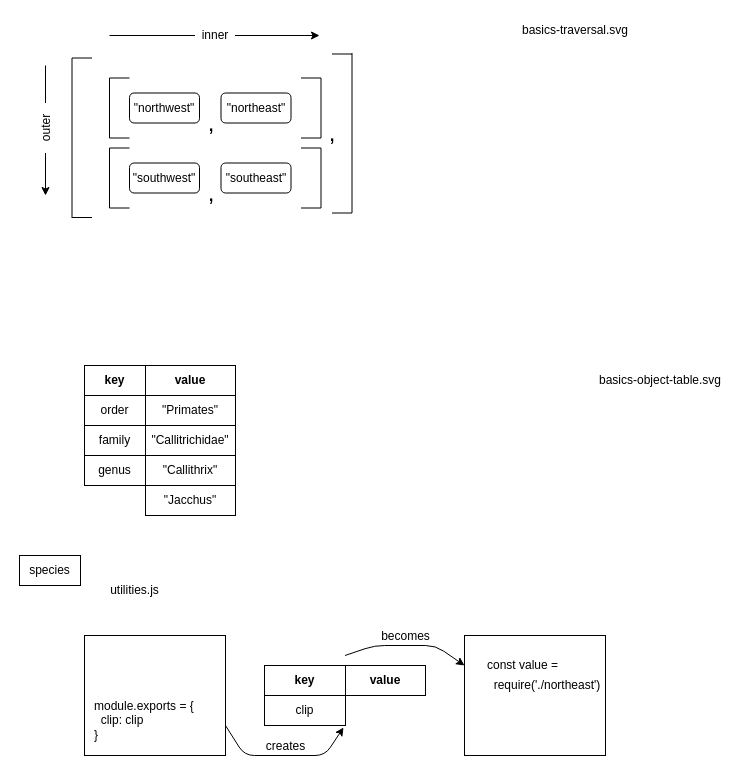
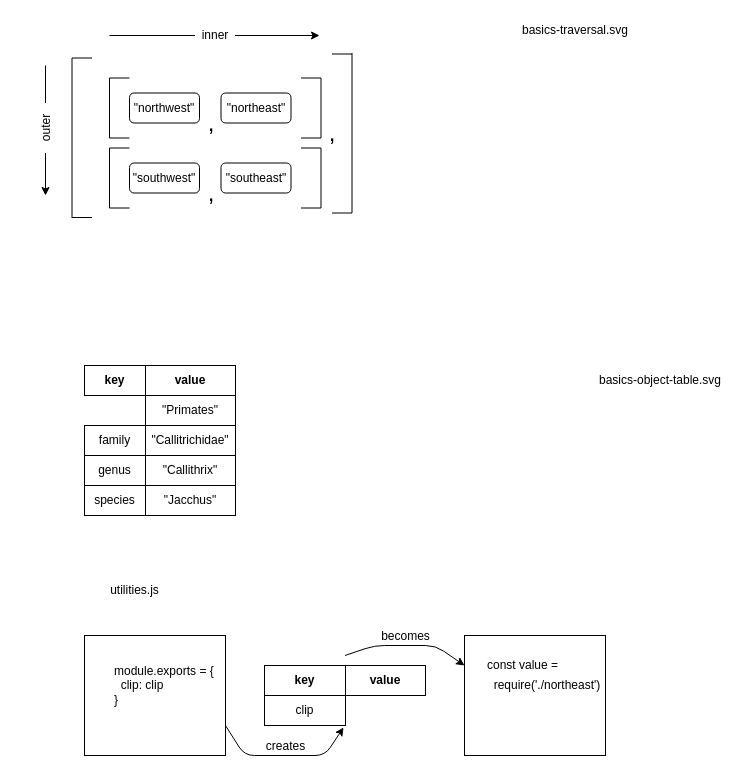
- <mxCell id="42" value="order" style="rounded=0;whiteSpace=wrap;html=1;strokeWidth=1;fillColor=none;align=center;" parent="1" vertex="1"><mxGeometry x="84" y="395" width="61" height="30" as="geometry" /></mxCell>
- <mxCell id="45" value="species" style="rounded=0;whiteSpace=wrap;html=1;strokeWidth=1;fillColor=none;align=center;" parent="1" vertex="1"><mxGeometry x="19" y="555" width="61" height="30" as="geometry" /></mxCell>
+ <mxCell id="45" value="species" style="rounded=0;whiteSpace=wrap;html=1;strokeWidth=1;fillColor=none;align=center;" parent="1" vertex="1"><mxGeometry x="84" y="485" width="61" height="30" as="geometry" /></mxCell>
- <mxCell id="55" value="&lt;div align=&quot;left&quot;&gt;module.exports = {&lt;br&gt;&amp;nbsp; clip: clip&lt;br&gt;}&lt;/div&gt;" style="text;html=1;strokeColor=none;fillColor=none;align=left;verticalAlign=middle;whiteSpace=wrap;rounded=0;" parent="1" vertex="1"><mxGeometry x="92" y="690" width="110" height="60" as="geometry" /></mxCell>
+ <mxCell id="55" value="&lt;div align=&quot;left&quot;&gt;module.exports = {&lt;br&gt;&amp;nbsp; clip: clip&lt;br&gt;}&lt;/div&gt;" style="text;html=1;strokeColor=none;fillColor=none;align=left;verticalAlign=middle;whiteSpace=wrap;rounded=0;" parent="1" vertex="1"><mxGeometry x="112" y="655" width="110" height="60" as="geometry" /></mxCell>
